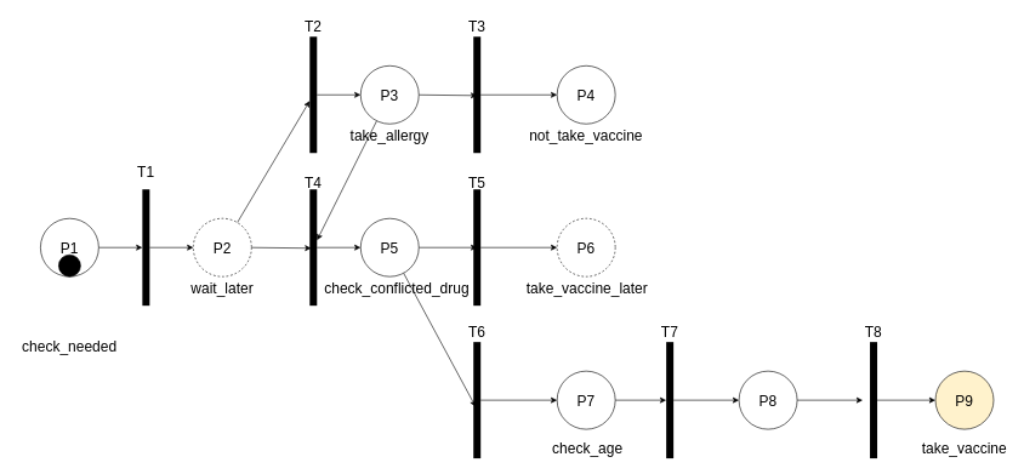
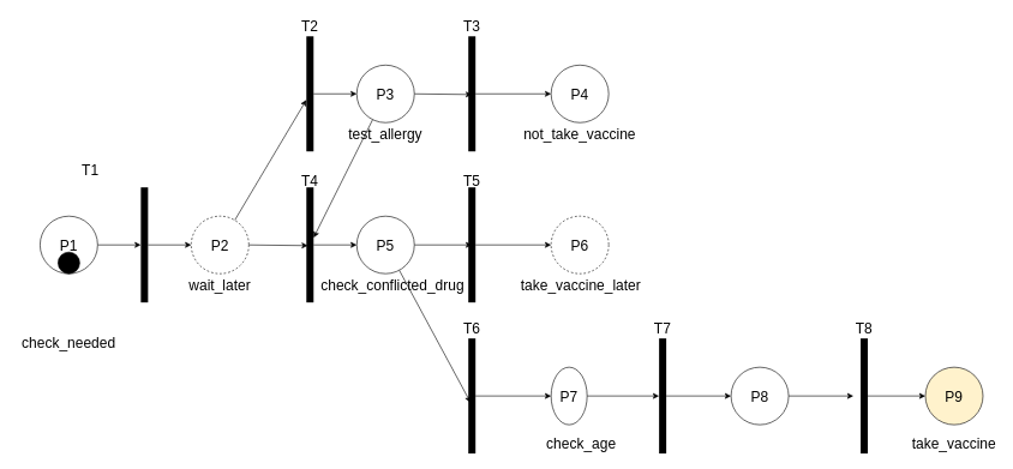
- <mxCell id="18" value="take_allergy" style="text;html=1;strokeColor=none;fillColor=none;align=center;verticalAlign=middle;whiteSpace=wrap;rounded=0;fontSize=20;" vertex="1" parent="1"><mxGeometry x="475" y="170" width="120" height="30" as="geometry" /></mxCell>
+ <mxCell id="18" value="test_allergy" style="text;html=1;strokeColor=none;fillColor=none;align=center;verticalAlign=middle;whiteSpace=wrap;rounded=0;fontSize=20;" vertex="1" parent="1"><mxGeometry x="475" y="170" width="120" height="30" as="geometry" /></mxCell>
- <mxCell id="7" value="T1" style="text;html=1;strokeColor=none;fillColor=none;align=center;verticalAlign=middle;whiteSpace=wrap;rounded=0;fontSize=20;" vertex="1" parent="1"><mxGeometry x="170" y="220" width="60" height="30" as="geometry" /></mxCell>
+ <mxCell id="7" value="T1" style="text;html=1;strokeColor=none;fillColor=none;align=center;verticalAlign=middle;whiteSpace=wrap;rounded=0;fontSize=20;" vertex="1" parent="1"><mxGeometry x="95" y="220" width="60" height="30" as="geometry" /></mxCell>
- <mxCell id="40" value="P7" style="ellipse;whiteSpace=wrap;html=1;aspect=fixed;fontSize=20;strokeWidth=1;" vertex="1" parent="1"><mxGeometry x="765" y="510" width="80" height="80" as="geometry" /></mxCell>
+ <mxCell id="40" value="P7" style="ellipse;whiteSpace=wrap;html=1;aspect=fixed;fontSize=20;strokeWidth=1;" vertex="1" parent="1"><mxGeometry x="765" y="510" width="50" height="80" as="geometry" /></mxCell>
